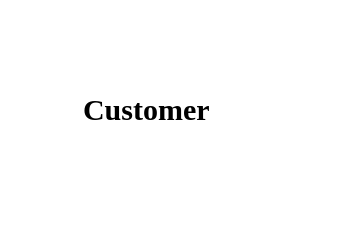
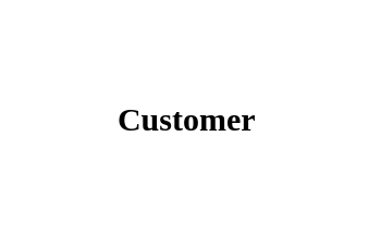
- <mxCell id="2" value="Customer" style="text;html=1;align=center;verticalAlign=middle;whiteSpace=wrap;rounded=0;fontFamily=Mina;fontStyle=1;fontSource=https%3A%2F%2Ffonts.googleapis.com%2Fcss%3Ffamily%3DMina;" vertex="1" parent="1"><mxGeometry x="10" y="20" width="97.143" height="48.571" as="geometry" /></mxCell>
+ <mxCell id="2" value="Customer" style="text;html=1;align=center;verticalAlign=middle;whiteSpace=wrap;rounded=0;fontFamily=Mina;fontStyle=1;fontSource=https%3A%2F%2Ffonts.googleapis.com%2Fcss%3Ffamily%3DMina;" vertex="1" parent="1"><mxGeometry x="20" y="20" width="97.143" height="48.571" as="geometry" /></mxCell>
